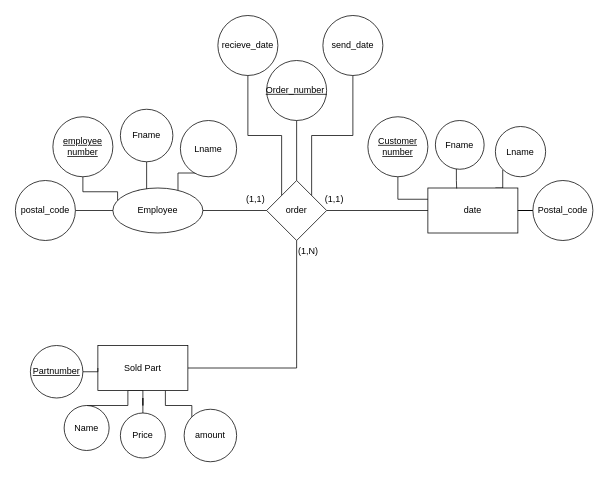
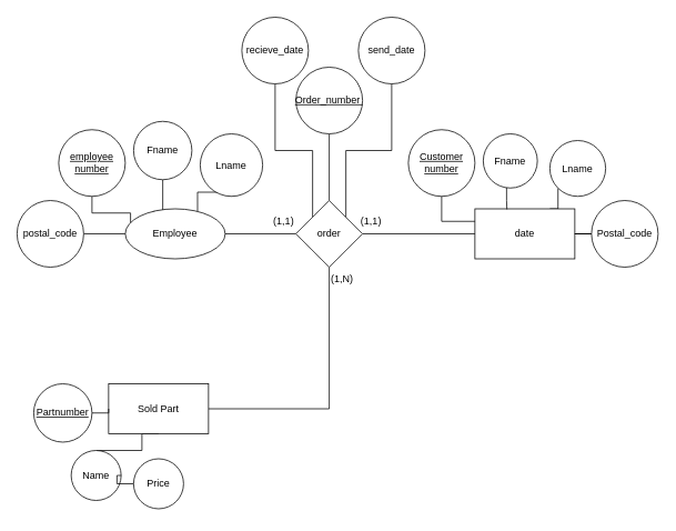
- <mxCell id="27" value="" style="edgeStyle=orthogonalEdgeStyle;rounded=0;orthogonalLoop=1;jettySize=auto;html=1;endArrow=none;endFill=0;" edge="1" parent="1" source="28" target="23"><mxGeometry relative="1" as="geometry" /></mxCell>
+ <mxCell id="27" value="" style="edgeStyle=orthogonalEdgeStyle;rounded=0;orthogonalLoop=1;jettySize=auto;html=1;endArrow=none;endFill=0;" edge="1" parent="1" source="28" target="26"><mxGeometry relative="1" as="geometry" /></mxCell>
- <mxCell id="21" style="edgeStyle=orthogonalEdgeStyle;rounded=0;orthogonalLoop=1;jettySize=auto;html=1;exitX=0.75;exitY=1;exitDx=0;exitDy=0;entryX=0;entryY=0;entryDx=0;entryDy=0;endArrow=none;endFill=0;" edge="1" parent="1" source="23" target="29"><mxGeometry relative="1" as="geometry" /></mxCell>
- <mxCell id="29" value="amount" style="ellipse;whiteSpace=wrap;html=1;aspect=fixed;" vertex="1" parent="1"><mxGeometry x="245" y="545" width="70" height="70" as="geometry" /></mxCell>
